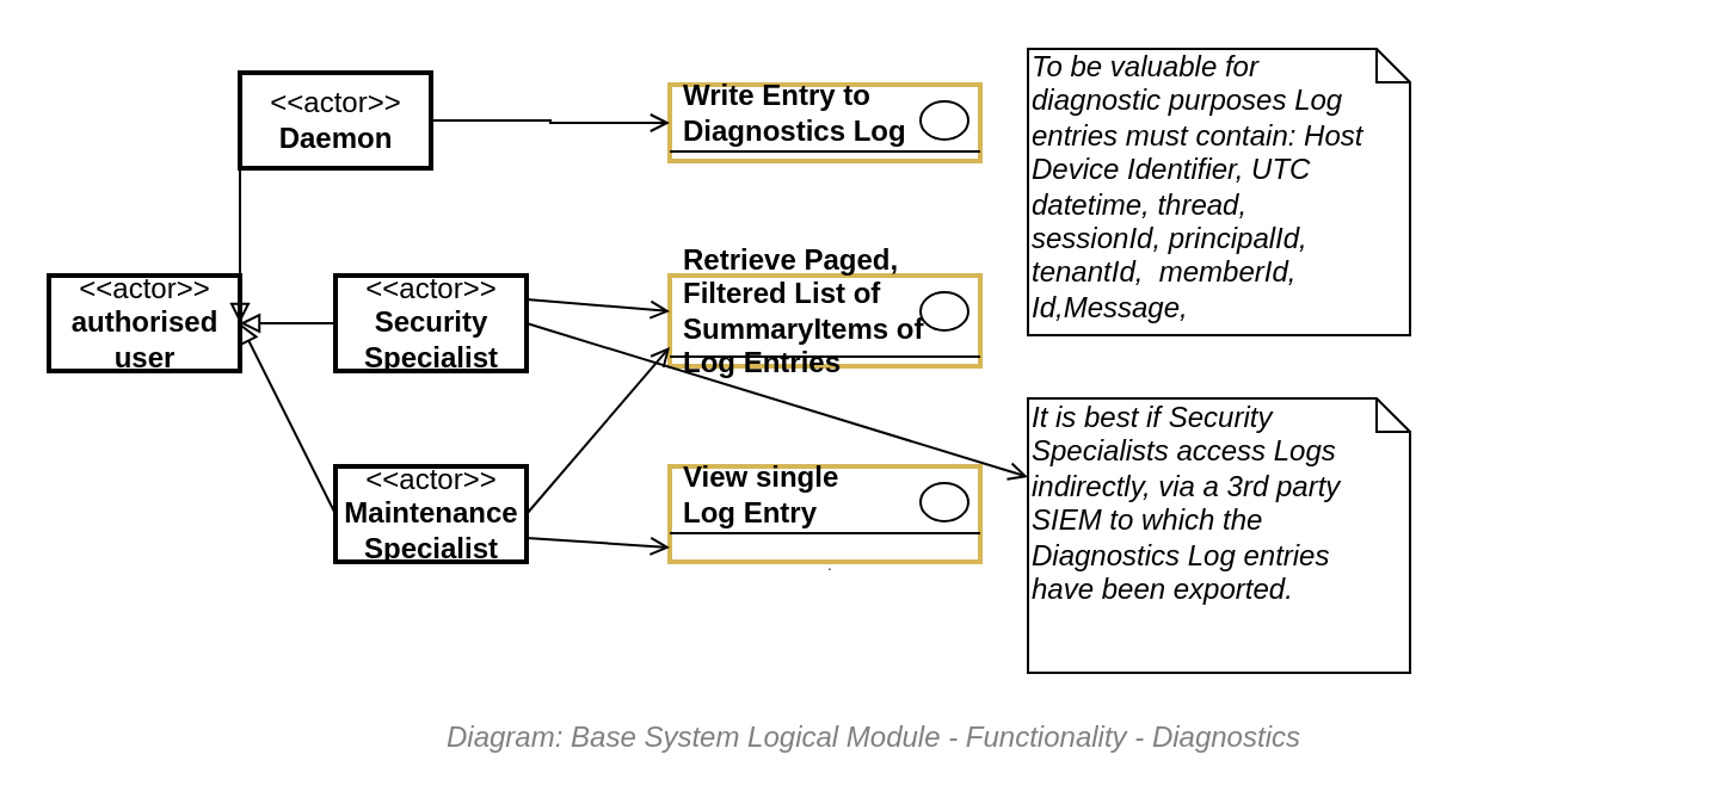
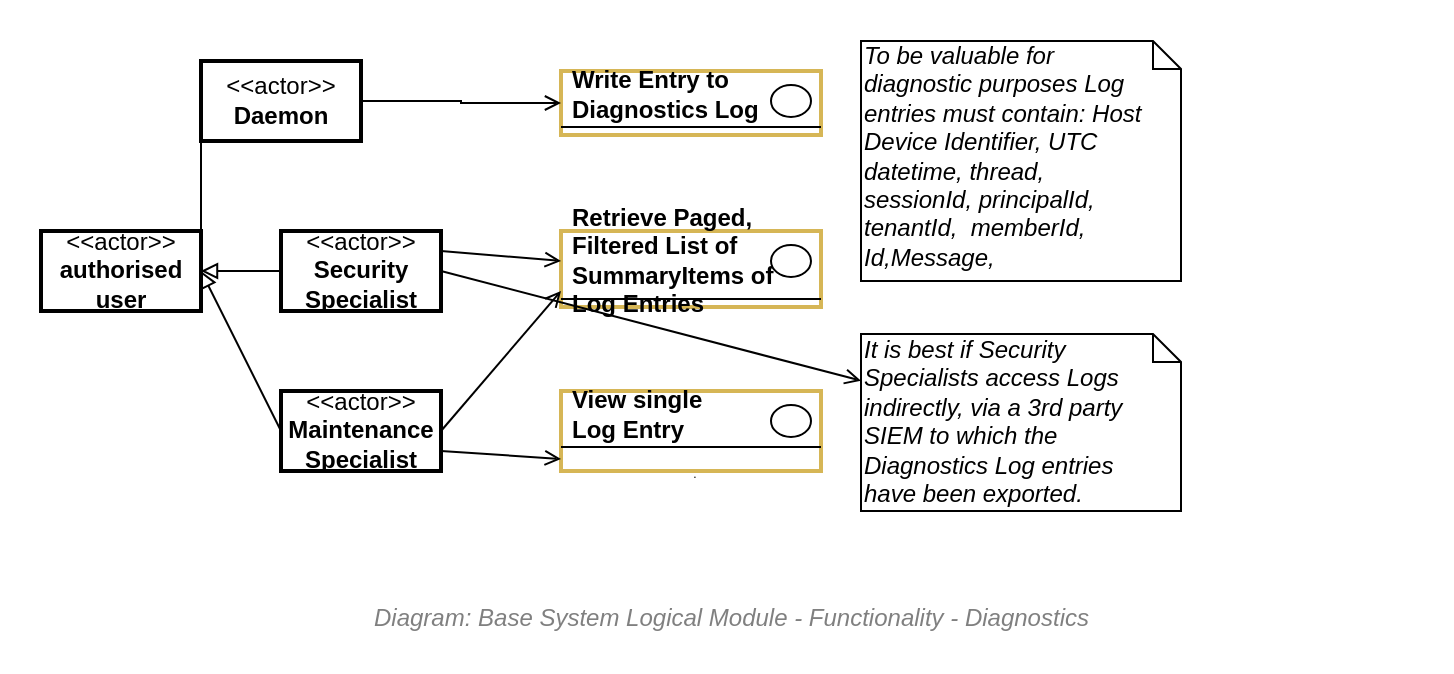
- <mxCell id="20" style="rounded=0;orthogonalLoop=1;jettySize=auto;html=1;entryX=1;entryY=0.5;entryDx=0;entryDy=0;endArrow=block;endFill=0;exitX=0;exitY=0.5;exitDx=0;exitDy=0;" edge="1" parent="1" source="21" target="30"><mxGeometry relative="1" as="geometry" /></mxCell>
+ <mxCell id="20" style="rounded=0;orthogonalLoop=1;jettySize=auto;html=1;entryX=1;entryY=0.5;entryDx=0;entryDy=0;endArrow=none;endFill=0;exitX=0;exitY=0.5;exitDx=0;exitDy=0;" edge="1" parent="1" source="21" target="30"><mxGeometry relative="1" as="geometry" /></mxCell>
- <mxCell id="29" value="It is best if Security Specialists access Logs indirectly, via a 3rd party SIEM to which the Diagnostics Log entries have been exported." style="shape=note;whiteSpace=wrap;html=1;size=14;verticalAlign=top;align=left;spacingTop=-6;strokeWidth=1;fontSize=12;fontStyle=2;spacingRight=16;" parent="1" vertex="1"><mxGeometry x="430" y="166.5" width="160" height="115" as="geometry" /></mxCell>
+ <mxCell id="29" value="It is best if Security Specialists access Logs indirectly, via a 3rd party SIEM to which the Diagnostics Log entries have been exported." style="shape=note;whiteSpace=wrap;html=1;size=14;verticalAlign=top;align=left;spacingTop=-6;strokeWidth=1;fontSize=12;fontStyle=2;spacingRight=16;" parent="1" vertex="1"><mxGeometry x="430" y="166.5" width="160" height="88.5" as="geometry" /></mxCell>
